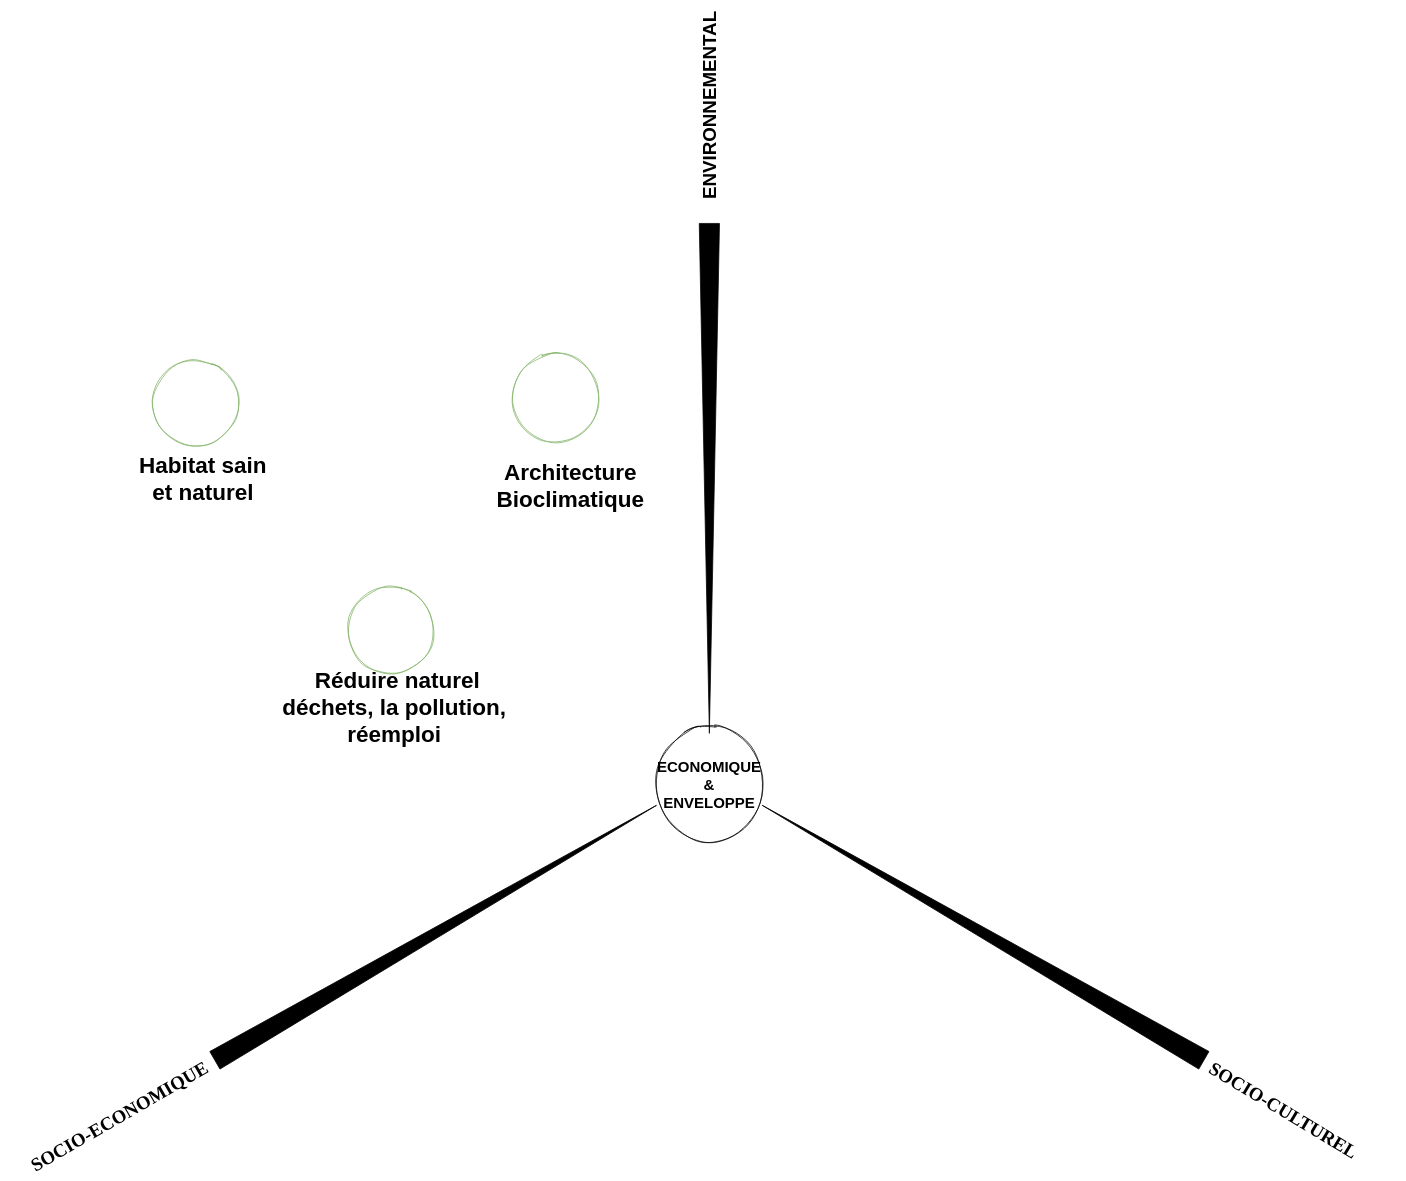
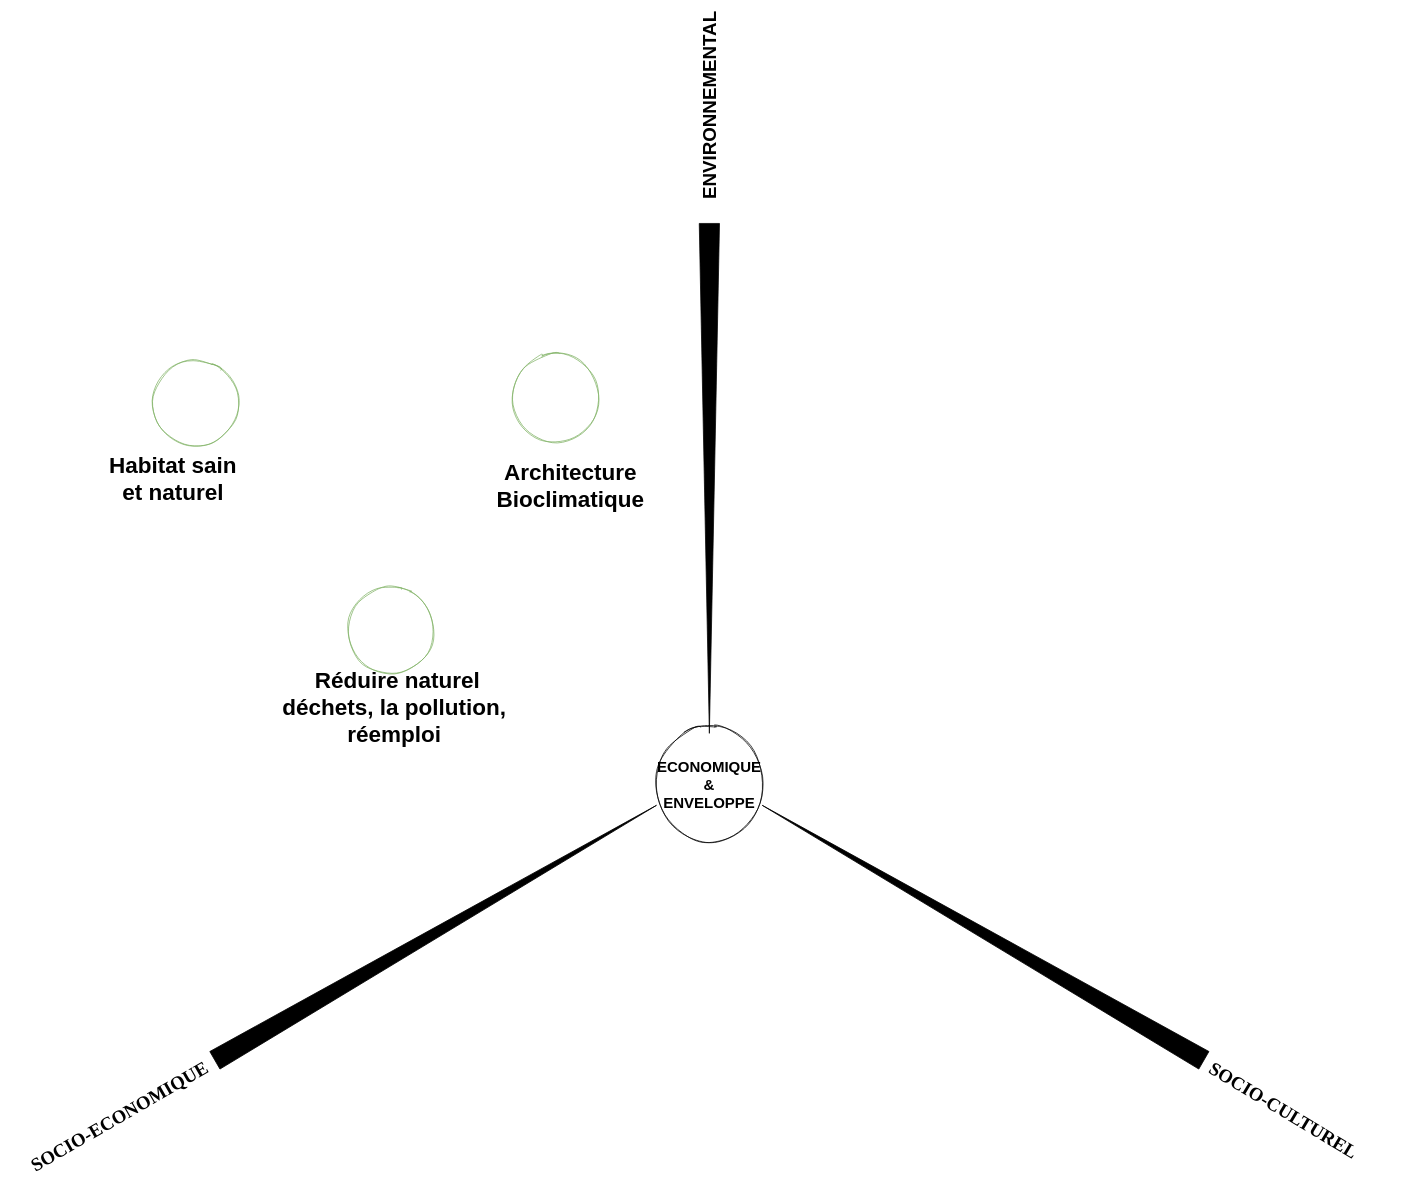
- <mxCell id="10" value="&lt;div style=&quot;font-size: 30px&quot;&gt;&lt;b&gt;&lt;font style=&quot;font-size: 30px&quot;&gt;Habitat sain et naturel&lt;/font&gt;&lt;/b&gt;&lt;/div&gt;" style="text;html=1;strokeColor=none;fillColor=none;align=center;verticalAlign=middle;whiteSpace=wrap;rounded=0;sketch=1;" vertex="1" parent="1"><mxGeometry x="180" y="504.5" width="180" height="46" as="geometry" /></mxCell>
+ <mxCell id="10" value="&lt;div style=&quot;font-size: 30px&quot;&gt;&lt;b&gt;&lt;font style=&quot;font-size: 30px&quot;&gt;Habitat sain et naturel&lt;/font&gt;&lt;/b&gt;&lt;/div&gt;" style="text;html=1;strokeColor=none;fillColor=none;align=center;verticalAlign=middle;whiteSpace=wrap;rounded=0;sketch=1;" vertex="1" parent="1"><mxGeometry x="140" y="504.5" width="180" height="46" as="geometry" /></mxCell>
